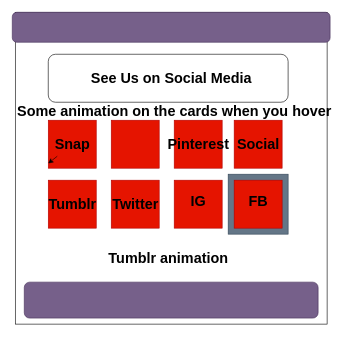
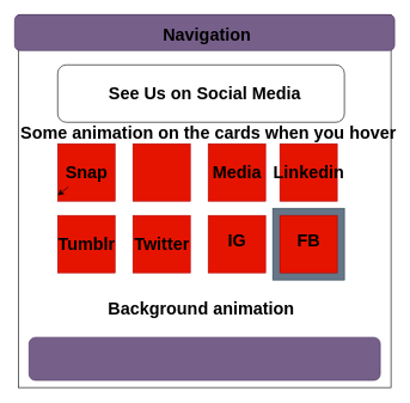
+ <mxCell id="9" value="Navigation" style="text;strokeColor=none;fillColor=none;html=1;fontSize=24;fontStyle=1;verticalAlign=middle;align=center;" vertex="1" parent="1"><mxGeometry x="185" y="25" width="205" height="45" as="geometry" /></mxCell>
- <mxCell id="19" value="Pinterest" style="text;strokeColor=none;fillColor=none;html=1;fontSize=24;fontStyle=1;verticalAlign=middle;align=center;" vertex="1" parent="1"><mxGeometry x="280" y="220" width="100" height="40" as="geometry" /></mxCell>
+ <mxCell id="19" value="Media" style="text;strokeColor=none;fillColor=none;html=1;fontSize=24;fontStyle=1;verticalAlign=middle;align=center;" vertex="1" parent="1"><mxGeometry x="280" y="220" width="100" height="40" as="geometry" /></mxCell>
- <mxCell id="24" value="Social" style="text;strokeColor=none;fillColor=none;html=1;fontSize=24;fontStyle=1;verticalAlign=middle;align=center;" vertex="1" parent="1"><mxGeometry x="380" y="220" width="100" height="40" as="geometry" /></mxCell>
+ <mxCell id="24" value="Linkedin" style="text;strokeColor=none;fillColor=none;html=1;fontSize=24;fontStyle=1;verticalAlign=middle;align=center;" vertex="1" parent="1"><mxGeometry x="380" y="220" width="100" height="40" as="geometry" /></mxCell>
- <mxCell id="25" value="Tumblr animation" style="text;strokeColor=none;fillColor=none;html=1;fontSize=24;fontStyle=1;verticalAlign=middle;align=center;" vertex="1" parent="1"><mxGeometry x="160" y="400" width="240" height="60" as="geometry" /></mxCell>
+ <mxCell id="25" value="Background animation" style="text;strokeColor=none;fillColor=none;html=1;fontSize=24;fontStyle=1;verticalAlign=middle;align=center;" vertex="1" parent="1"><mxGeometry x="160" y="400" width="240" height="60" as="geometry" /></mxCell>
